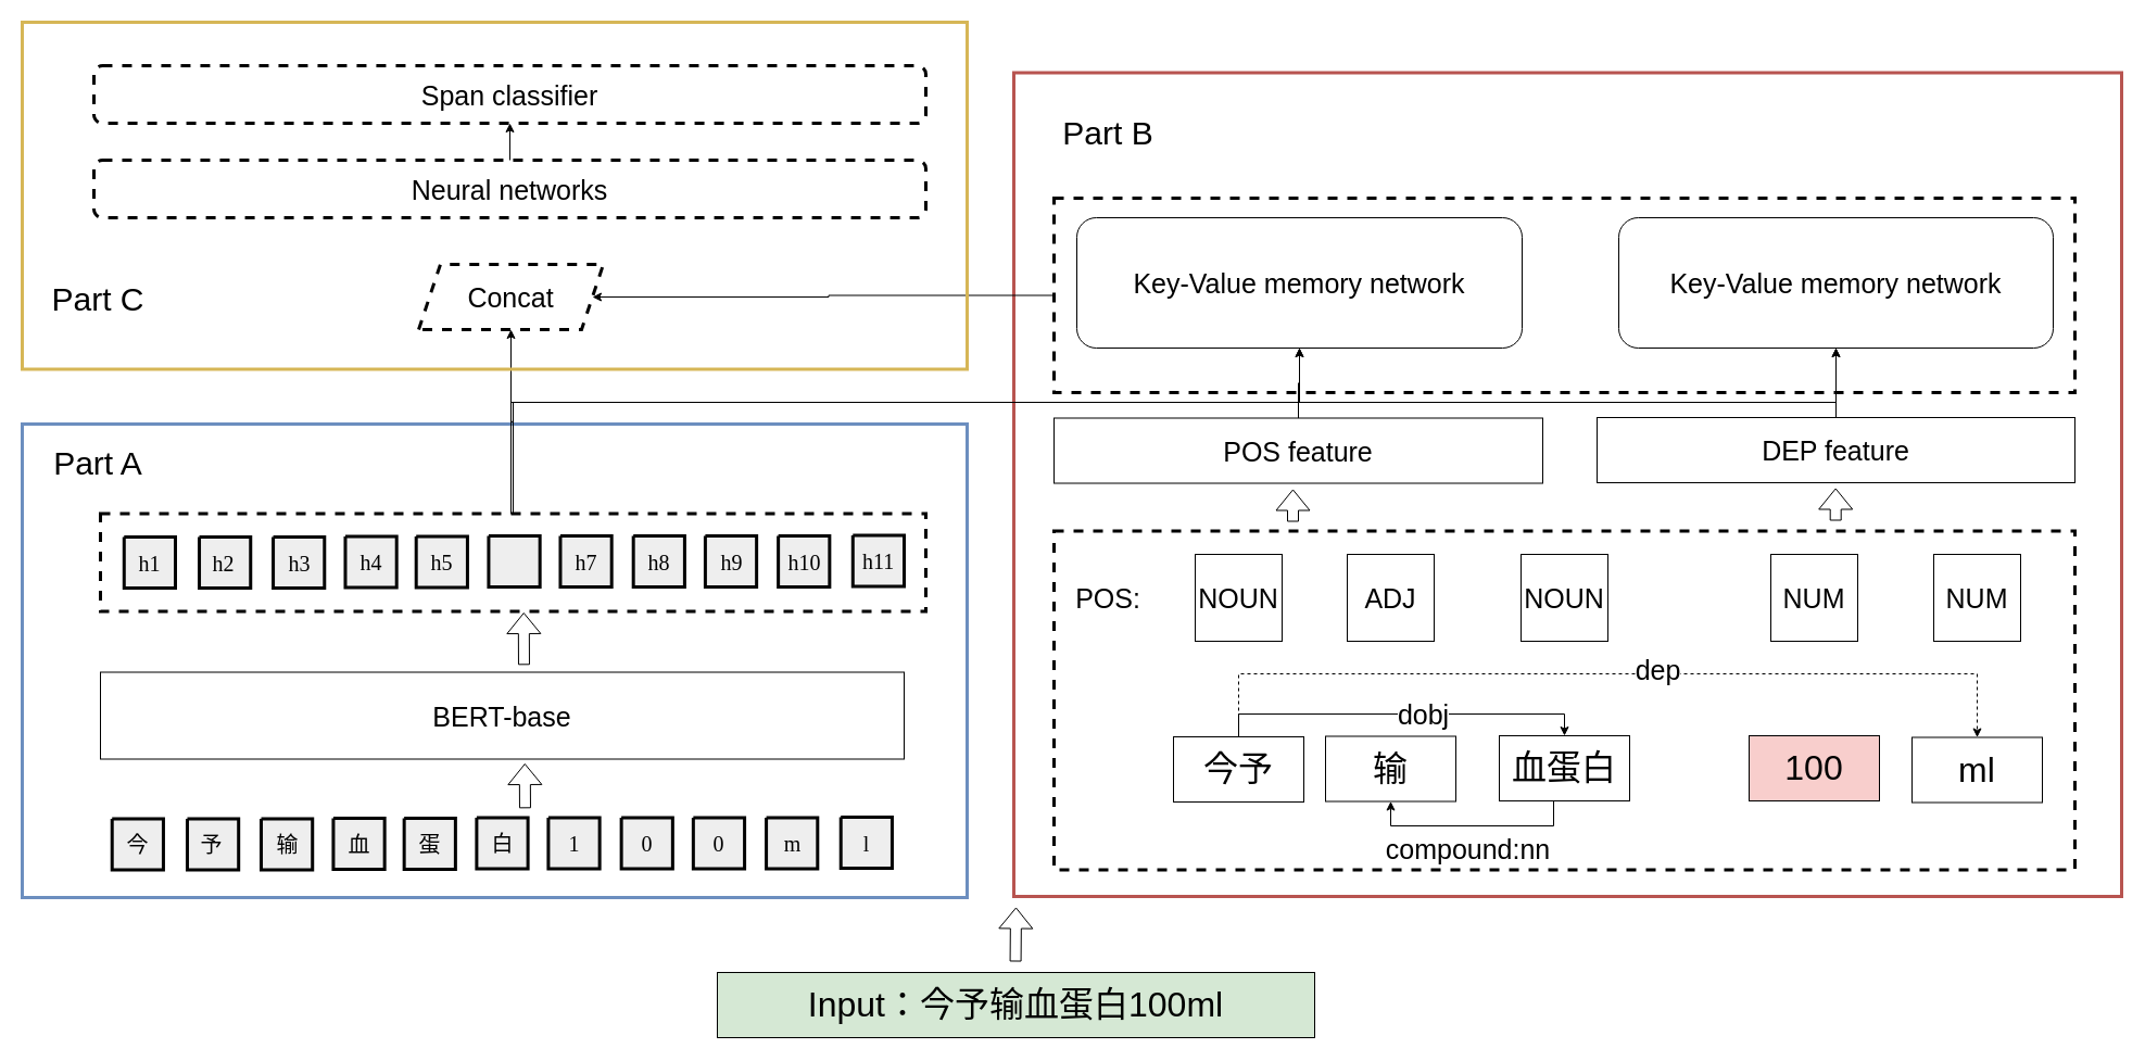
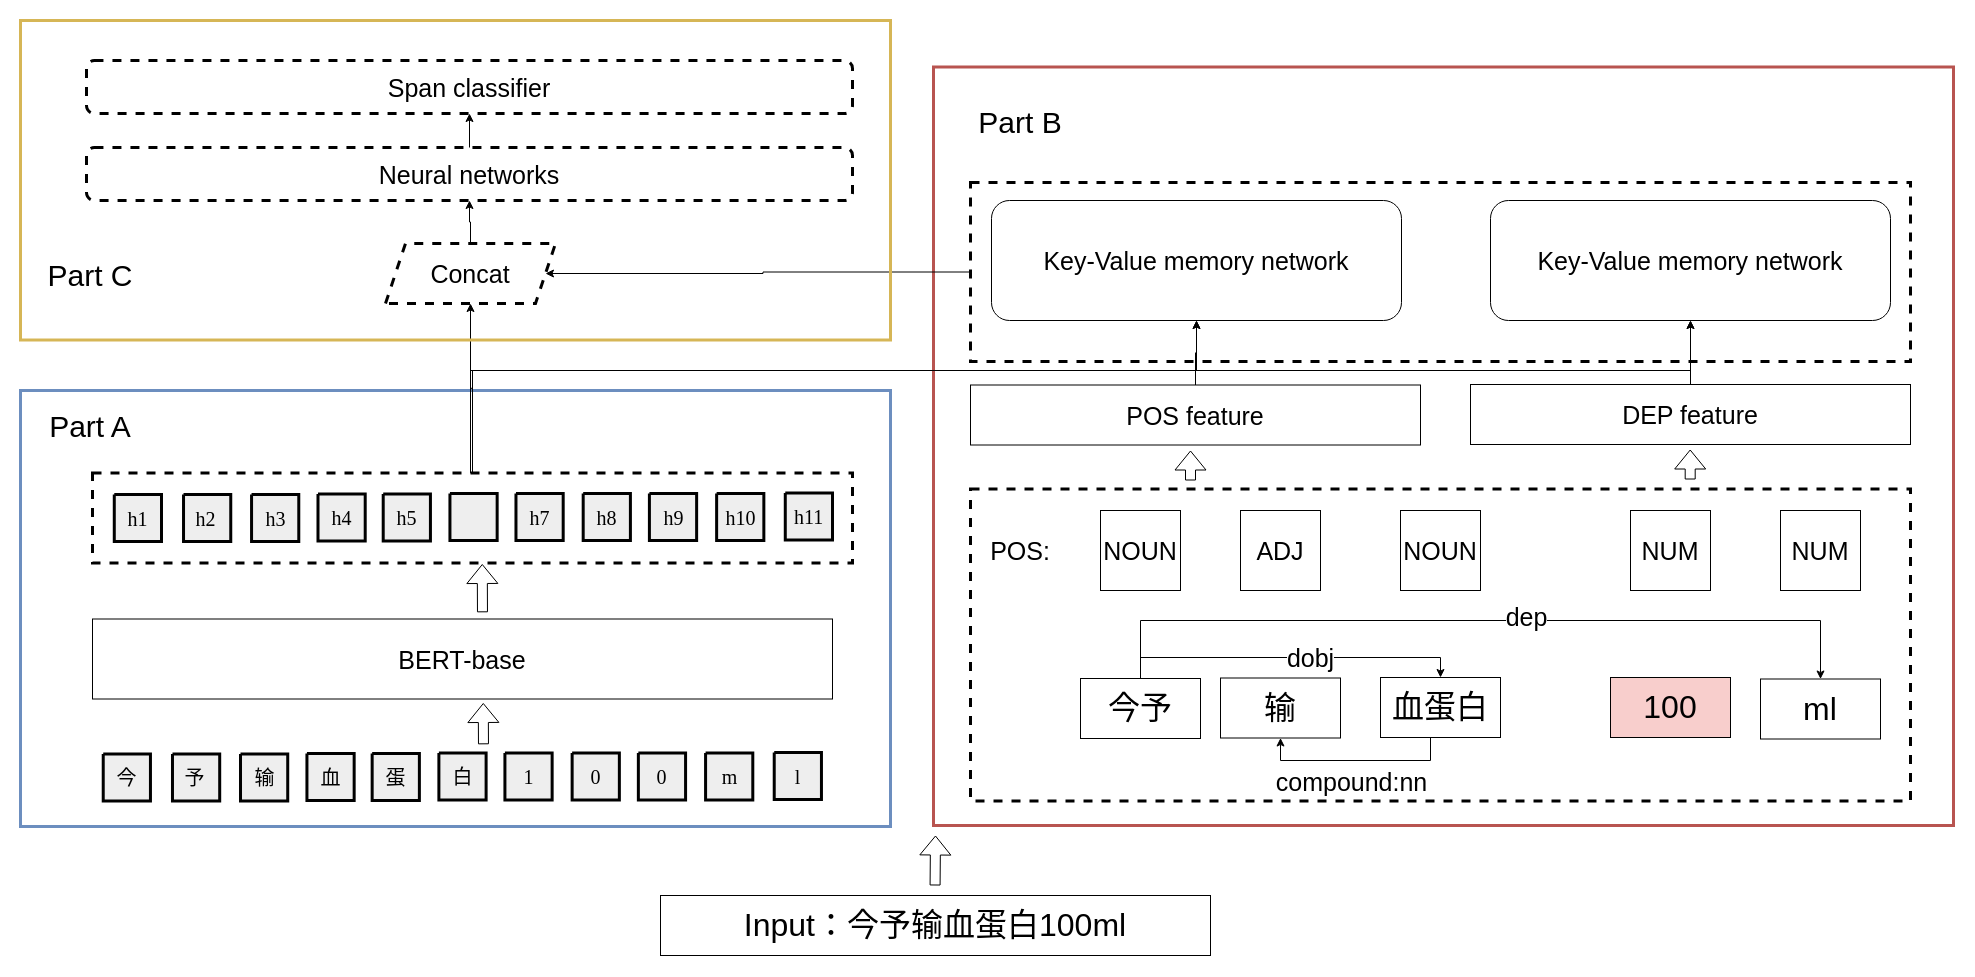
+ <mxCell id="81" style="edgeStyle=orthogonalEdgeStyle;rounded=0;orthogonalLoop=1;jettySize=auto;html=1;exitX=0.5;exitY=0;exitDx=0;exitDy=0;entryX=0.5;entryY=1;entryDx=0;entryDy=0;fontSize=25;" parent="1" source="82" target="84" edge="1"><mxGeometry relative="1" as="geometry" /></mxCell>
- <mxCell id="31" style="edgeStyle=orthogonalEdgeStyle;rounded=0;orthogonalLoop=1;jettySize=auto;html=1;exitX=0.5;exitY=0;exitDx=0;exitDy=0;entryX=0.5;entryY=0;entryDx=0;entryDy=0;dashed=1;" parent="1" source="33" target="39" edge="1"><mxGeometry relative="1" as="geometry"><Array as="points"><mxPoint x="1140" y="620" /><mxPoint x="1820" y="620" /></Array></mxGeometry></mxCell>
+ <mxCell id="31" style="edgeStyle=orthogonalEdgeStyle;rounded=0;orthogonalLoop=1;jettySize=auto;html=1;exitX=0.5;exitY=0;exitDx=0;exitDy=0;entryX=0.5;entryY=0;entryDx=0;entryDy=0;" parent="1" source="33" target="39" edge="1"><mxGeometry relative="1" as="geometry"><Array as="points"><mxPoint x="1140" y="620" /><mxPoint x="1820" y="620" /></Array></mxGeometry></mxCell>
- <mxCell id="28" value="&lt;font style=&quot;font-size: 32px;&quot;&gt;Input：今予输血蛋白100ml&lt;/font&gt;" style="rounded=0;whiteSpace=wrap;html=1;fillColor=#d5e8d4;" parent="1" vertex="1"><mxGeometry x="660" y="895" width="550" height="60" as="geometry" /></mxCell>
+ <mxCell id="28" value="&lt;font style=&quot;font-size: 32px;&quot;&gt;Input：今予输血蛋白100ml&lt;/font&gt;" style="rounded=0;whiteSpace=wrap;html=1;" parent="1" vertex="1"><mxGeometry x="660" y="895" width="550" height="60" as="geometry" /></mxCell>
